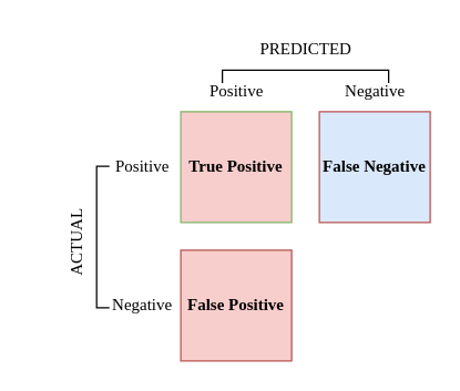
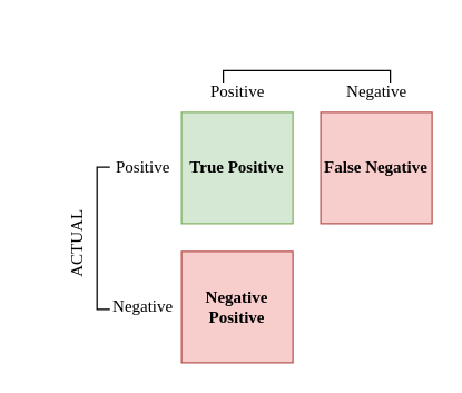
- <mxCell id="12" value="&lt;font&gt;PREDICTED&lt;/font&gt;" style="text;html=1;align=center;verticalAlign=middle;resizable=0;points=[];autosize=1;strokeColor=none;fillColor=none;fontFamily=Times New Roman;fontSize=12;fontColor=default;" parent="1" vertex="1"><mxGeometry x="175" y="20" width="90" height="30" as="geometry" /></mxCell>
- <mxCell id="2" value="&lt;font&gt;True Positive&lt;/font&gt;" style="whiteSpace=wrap;html=1;aspect=fixed;fillColor=#f8cecc;strokeColor=#82b366;fontStyle=1;fontFamily=Times New Roman;" parent="1" vertex="1"><mxGeometry x="130" y="80" width="80" height="80" as="geometry" /></mxCell>
+ <mxCell id="2" value="&lt;font&gt;True Positive&lt;/font&gt;" style="whiteSpace=wrap;html=1;aspect=fixed;fillColor=#d5e8d4;strokeColor=#82b366;fontStyle=1;fontFamily=Times New Roman;" parent="1" vertex="1"><mxGeometry x="130" y="80" width="80" height="80" as="geometry" /></mxCell>
- <mxCell id="3" value="&lt;font&gt;False Negative&lt;/font&gt;" style="whiteSpace=wrap;html=1;aspect=fixed;fillColor=#dae8fc;strokeColor=#b85450;fontStyle=1;fontFamily=Times New Roman;" parent="1" vertex="1"><mxGeometry x="230" y="80" width="80" height="80" as="geometry" /></mxCell>
+ <mxCell id="3" value="&lt;font&gt;False Negative&lt;/font&gt;" style="whiteSpace=wrap;html=1;aspect=fixed;fillColor=#f8cecc;strokeColor=#b85450;fontStyle=1;fontFamily=Times New Roman;" parent="1" vertex="1"><mxGeometry x="230" y="80" width="80" height="80" as="geometry" /></mxCell>
- <mxCell id="4" value="&lt;font&gt;False Positive&lt;/font&gt;" style="whiteSpace=wrap;html=1;aspect=fixed;fillColor=#f8cecc;strokeColor=#b85450;fontStyle=1;fontFamily=Times New Roman;" parent="1" vertex="1"><mxGeometry x="130" y="180" width="80" height="80" as="geometry" /></mxCell>
+ <mxCell id="4" value="&lt;font&gt;Negative Positive&lt;/font&gt;" style="whiteSpace=wrap;html=1;aspect=fixed;fillColor=#f8cecc;strokeColor=#b85450;fontStyle=1;fontFamily=Times New Roman;" parent="1" vertex="1"><mxGeometry x="130" y="180" width="80" height="80" as="geometry" /></mxCell>
